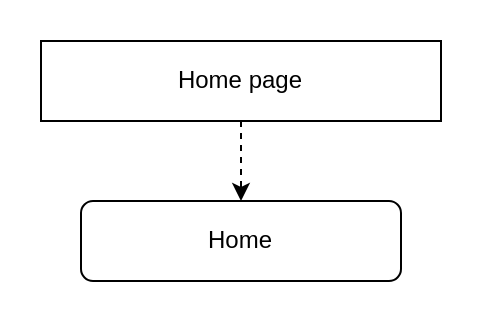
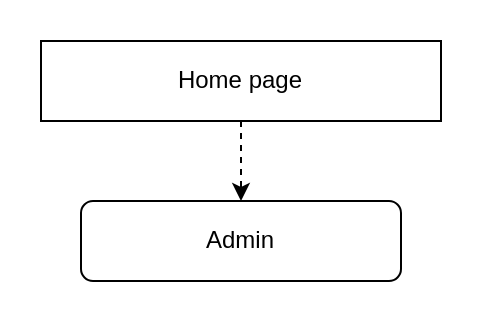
- <mxCell id="4" value="Home" style="rounded=1;whiteSpace=wrap;html=1;" vertex="1" parent="1"><mxGeometry x="40" y="100" width="160" height="40" as="geometry" /></mxCell>
+ <mxCell id="4" value="Admin" style="rounded=1;whiteSpace=wrap;html=1;" vertex="1" parent="1"><mxGeometry x="40" y="100" width="160" height="40" as="geometry" /></mxCell>
